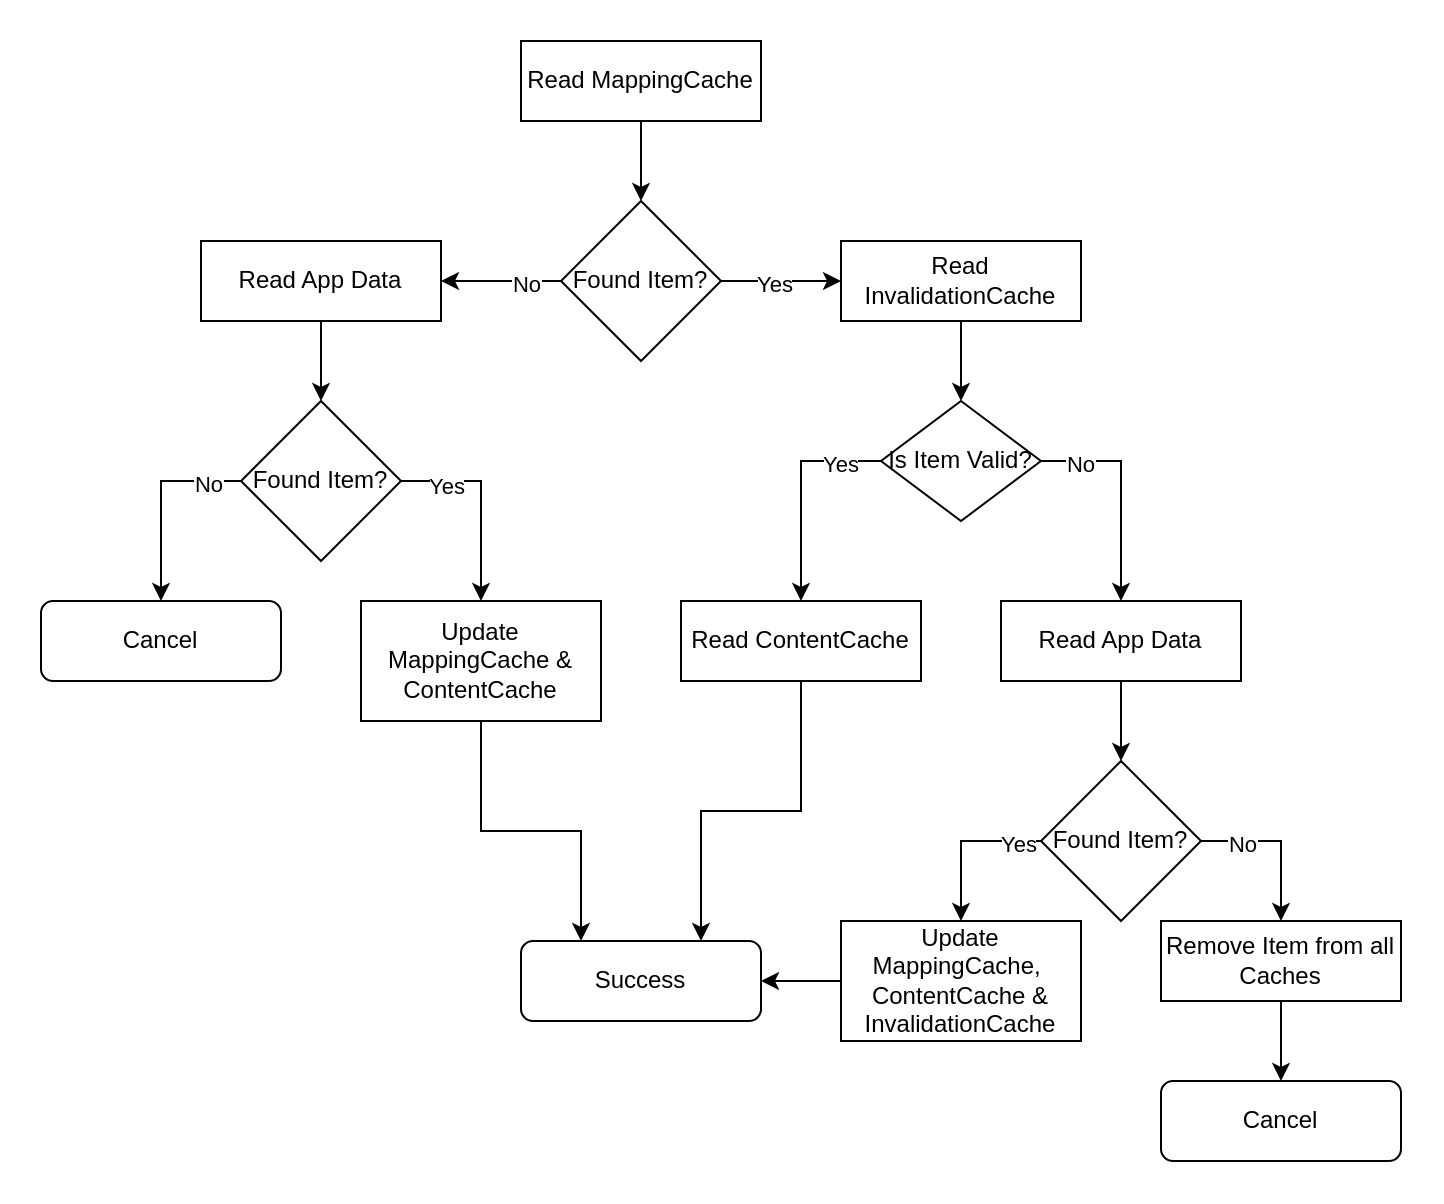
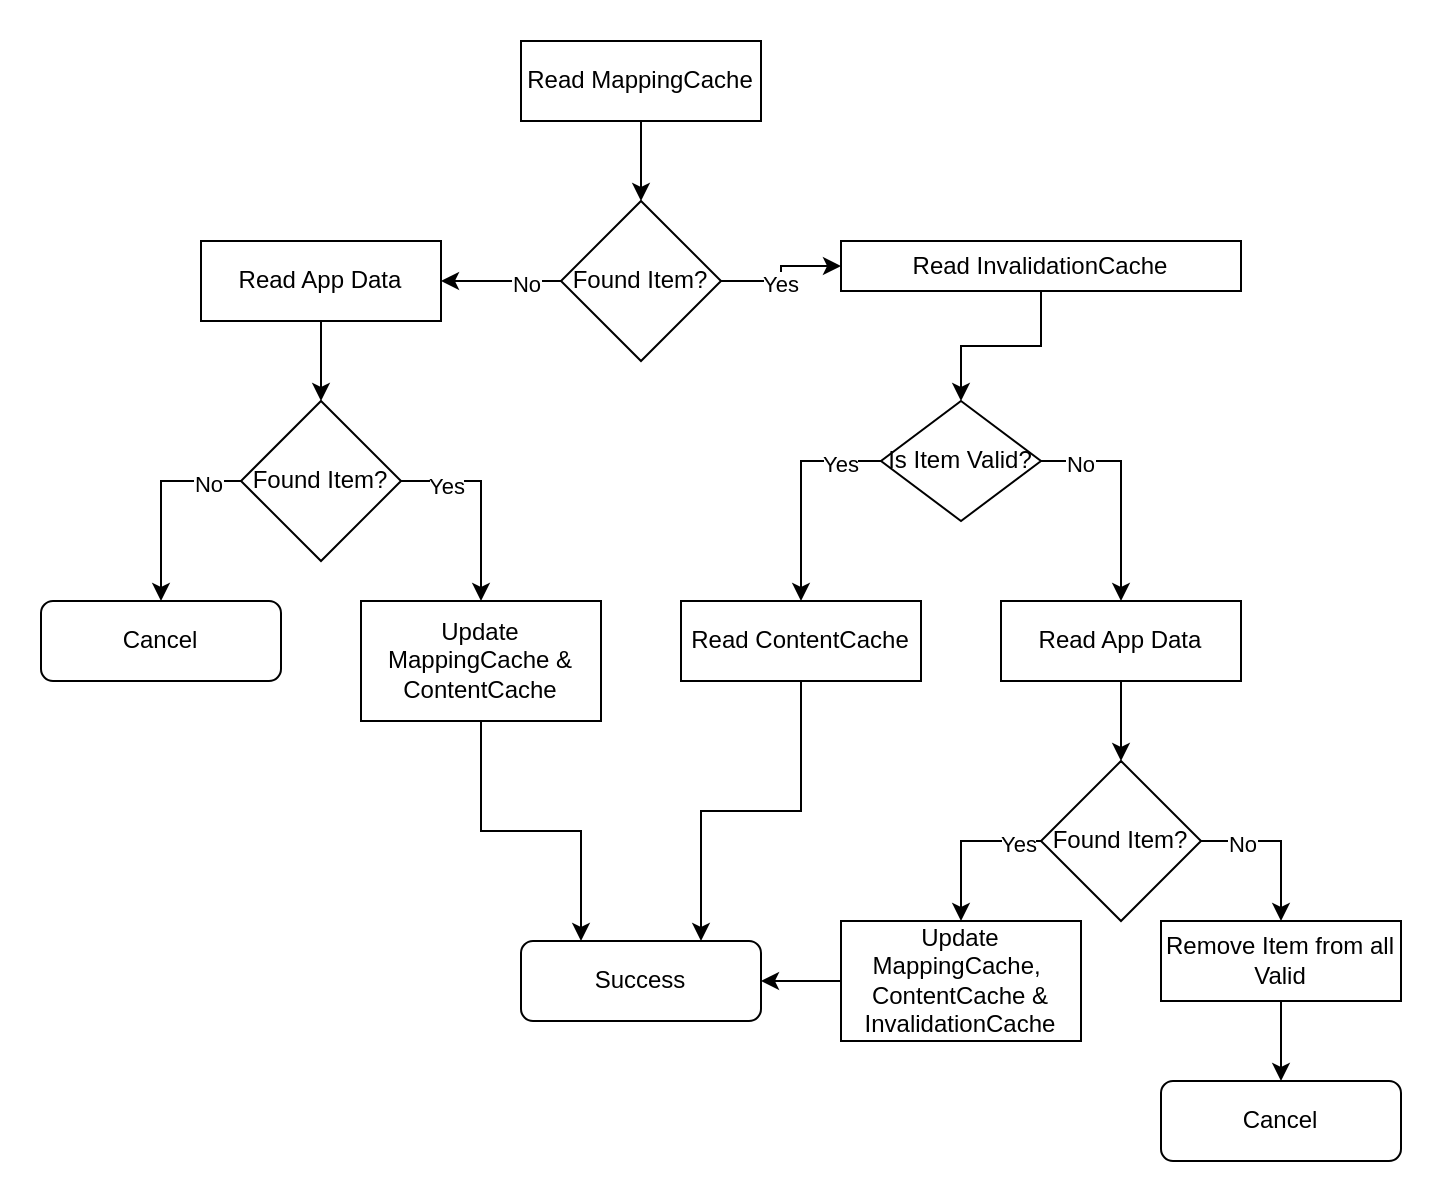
- <mxCell id="20" value="Read InvalidationCache" style="rounded=0;whiteSpace=wrap;html=1;" vertex="1" parent="1"><mxGeometry x="420" y="120" width="120" height="40" as="geometry" /></mxCell>
+ <mxCell id="20" value="Read InvalidationCache" style="rounded=0;whiteSpace=wrap;html=1;" vertex="1" parent="1"><mxGeometry x="420" y="120" width="200" height="25" as="geometry" /></mxCell>
- <mxCell id="38" value="Remove Item from all Caches" style="rounded=0;whiteSpace=wrap;html=1;" vertex="1" parent="1"><mxGeometry x="580" y="460" width="120" height="40" as="geometry" /></mxCell>
+ <mxCell id="38" value="Remove Item from all Valid" style="rounded=0;whiteSpace=wrap;html=1;" vertex="1" parent="1"><mxGeometry x="580" y="460" width="120" height="40" as="geometry" /></mxCell>
